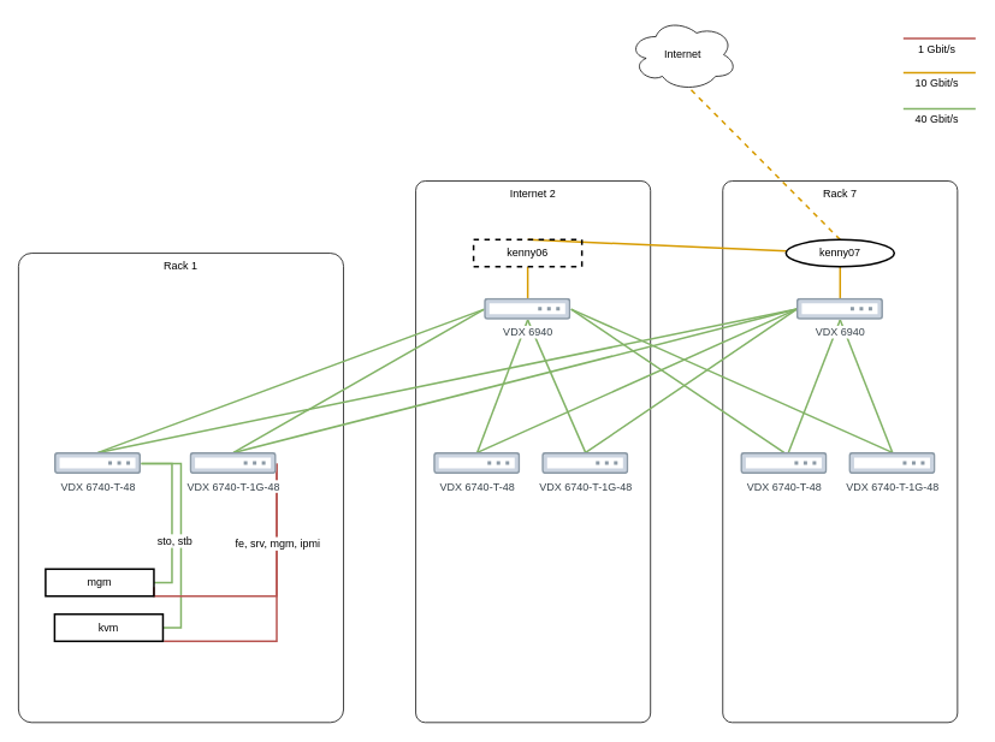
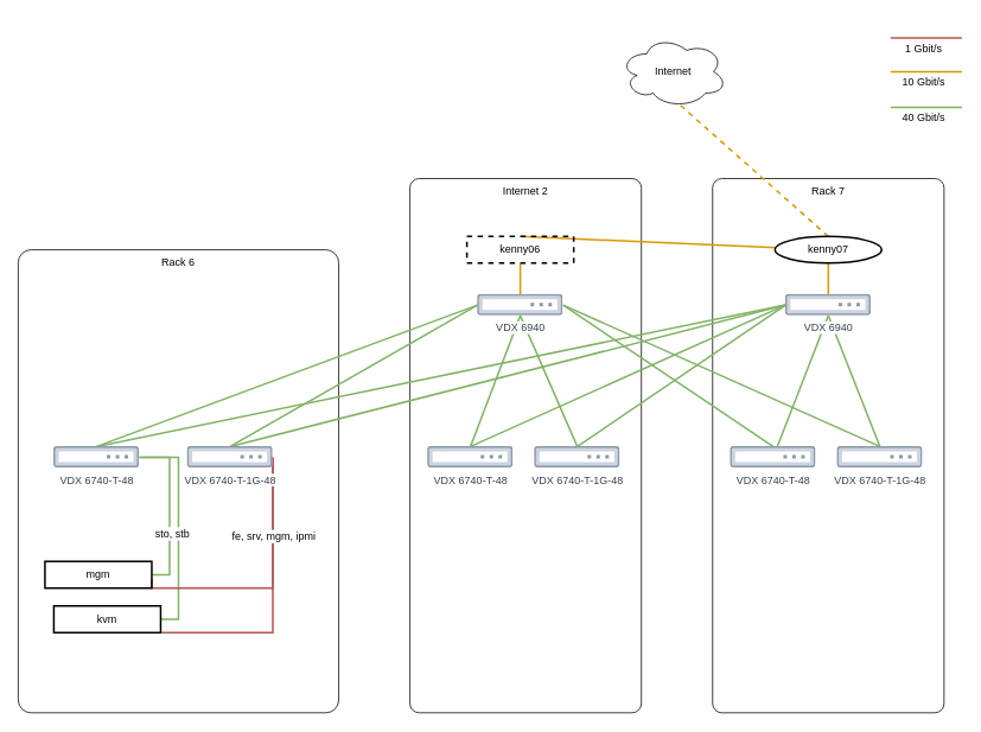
- <mxCell id="7" value="Internet" style="ellipse;shape=cloud;whiteSpace=wrap;html=1;fillColor=none;" vertex="1" parent="1"><mxGeometry x="696" y="20" width="120" height="80" as="geometry" /></mxCell>
+ <mxCell id="7" value="Internet" style="ellipse;shape=cloud;whiteSpace=wrap;html=1;fillColor=none;" vertex="1" parent="1"><mxGeometry x="696" y="40" width="120" height="80" as="geometry" /></mxCell>
- <mxCell id="4" value="Rack 1" style="rounded=1;whiteSpace=wrap;html=1;fillColor=none;verticalAlign=top;horizontal=1;arcSize=4;" vertex="1" parent="1"><mxGeometry x="20" y="280" width="360" height="520" as="geometry" /></mxCell>
+ <mxCell id="4" value="Rack 6" style="rounded=1;whiteSpace=wrap;html=1;fillColor=none;verticalAlign=top;horizontal=1;arcSize=4;" vertex="1" parent="1"><mxGeometry x="20" y="280" width="360" height="520" as="geometry" /></mxCell>
